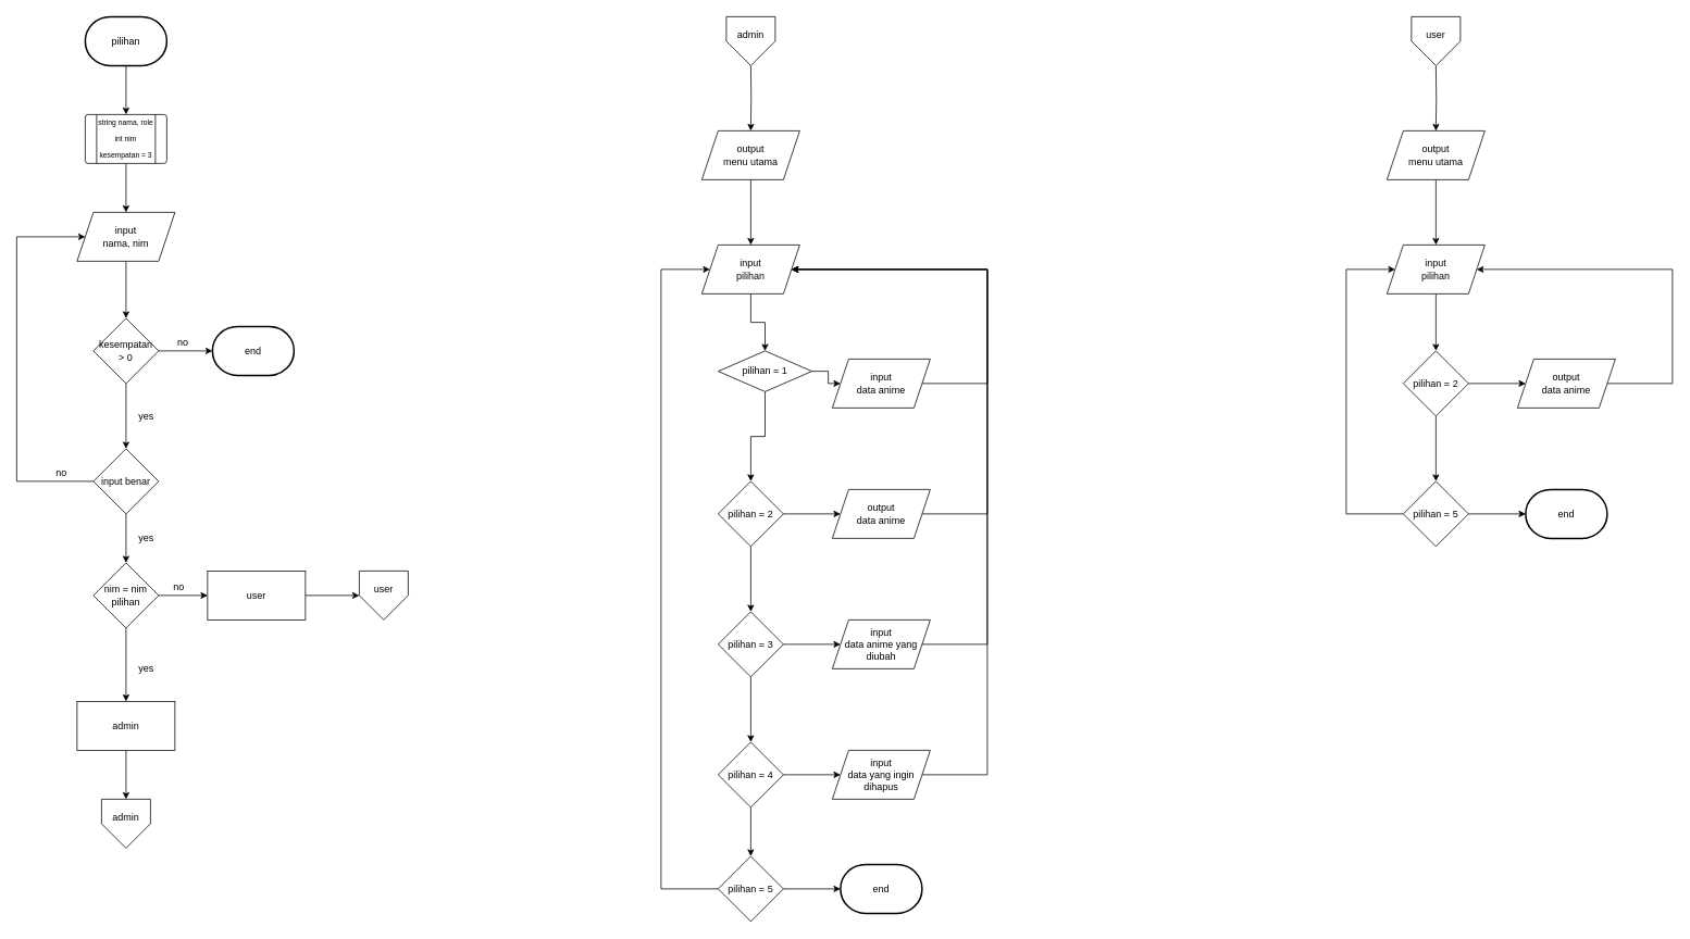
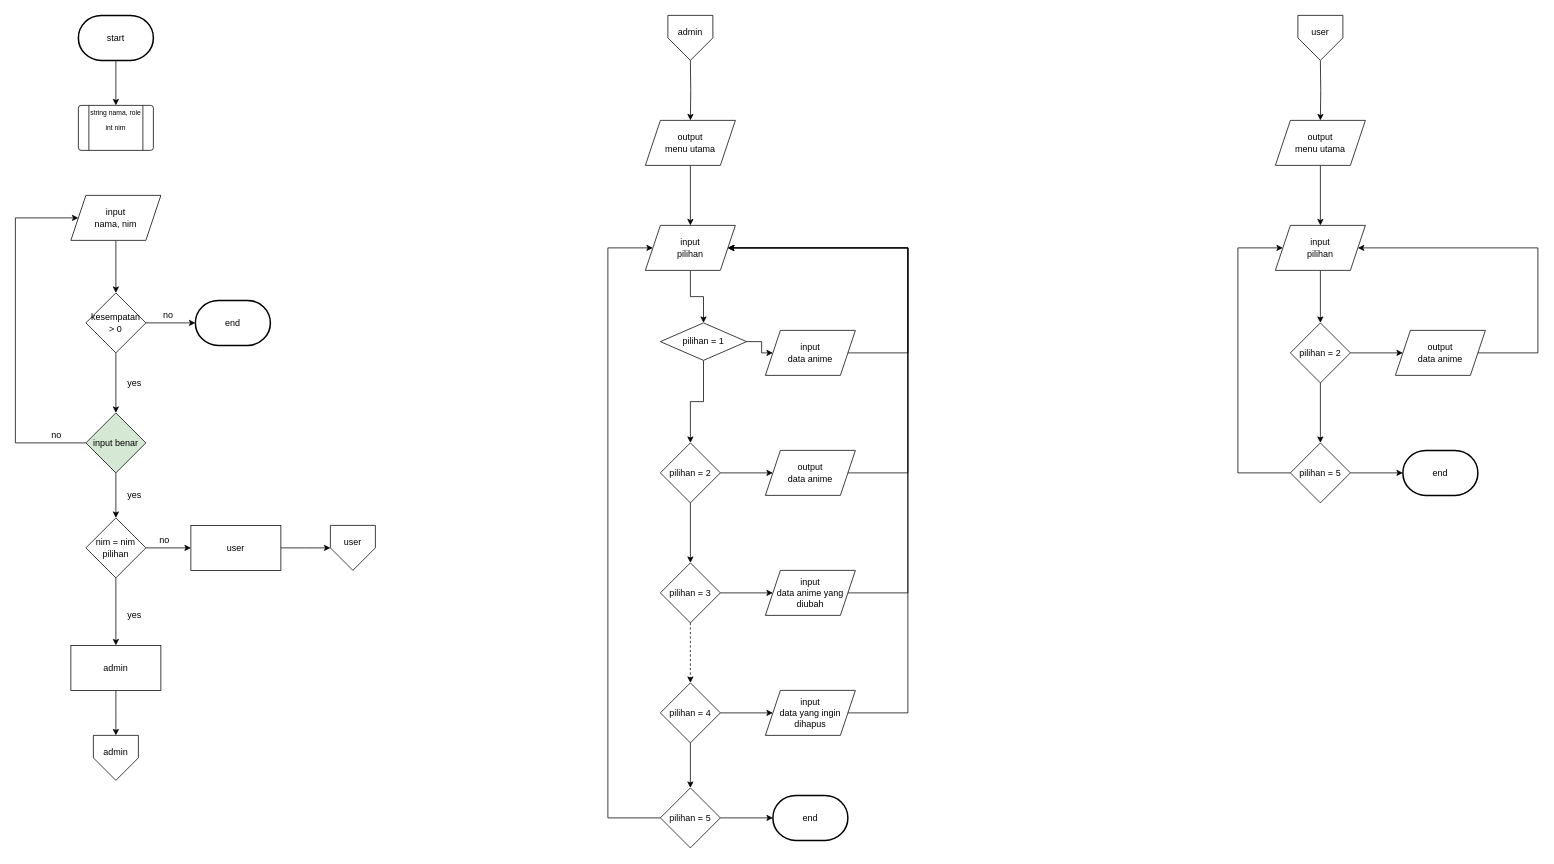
- <mxCell id="3" value="pilihan" style="strokeWidth=2;html=1;shape=mxgraph.flowchart.terminator;whiteSpace=wrap;" parent="1" vertex="1"><mxGeometry x="104" y="20" width="100" height="60" as="geometry" /></mxCell>
+ <mxCell id="3" value="start" style="strokeWidth=2;html=1;shape=mxgraph.flowchart.terminator;whiteSpace=wrap;" parent="1" vertex="1"><mxGeometry x="104" y="20" width="100" height="60" as="geometry" /></mxCell>
- <mxCell id="8" value="kesempatan = 3" style="text;html=1;align=center;verticalAlign=middle;whiteSpace=wrap;rounded=0;fontSize=9;" parent="1" vertex="1"><mxGeometry x="119" y="180" width="70" height="20" as="geometry" /></mxCell>
- <mxCell id="7" value="" style="edgeStyle=orthogonalEdgeStyle;rounded=0;orthogonalLoop=1;jettySize=auto;html=1;" parent="1" source="8" target="10" edge="1"><mxGeometry relative="1" as="geometry" /></mxCell>
- <mxCell id="23" value="input benar" style="rhombus;whiteSpace=wrap;html=1;" parent="1" vertex="1"><mxGeometry x="114" y="550" width="80" height="80" as="geometry" /></mxCell>
+ <mxCell id="23" value="input benar" style="rhombus;whiteSpace=wrap;html=1;fillColor=#d5e8d4;" parent="1" vertex="1"><mxGeometry x="114" y="550" width="80" height="80" as="geometry" /></mxCell>
- <mxCell id="43" value="" style="edgeStyle=orthogonalEdgeStyle;rounded=0;orthogonalLoop=1;jettySize=auto;html=1;" parent="1" source="45" target="48" edge="1"><mxGeometry relative="1" as="geometry" /></mxCell>
+ <mxCell id="43" value="" style="edgeStyle=orthogonalEdgeStyle;rounded=0;orthogonalLoop=1;jettySize=auto;html=1;dashed=1;" parent="1" source="45" target="48" edge="1"><mxGeometry relative="1" as="geometry" /></mxCell>
